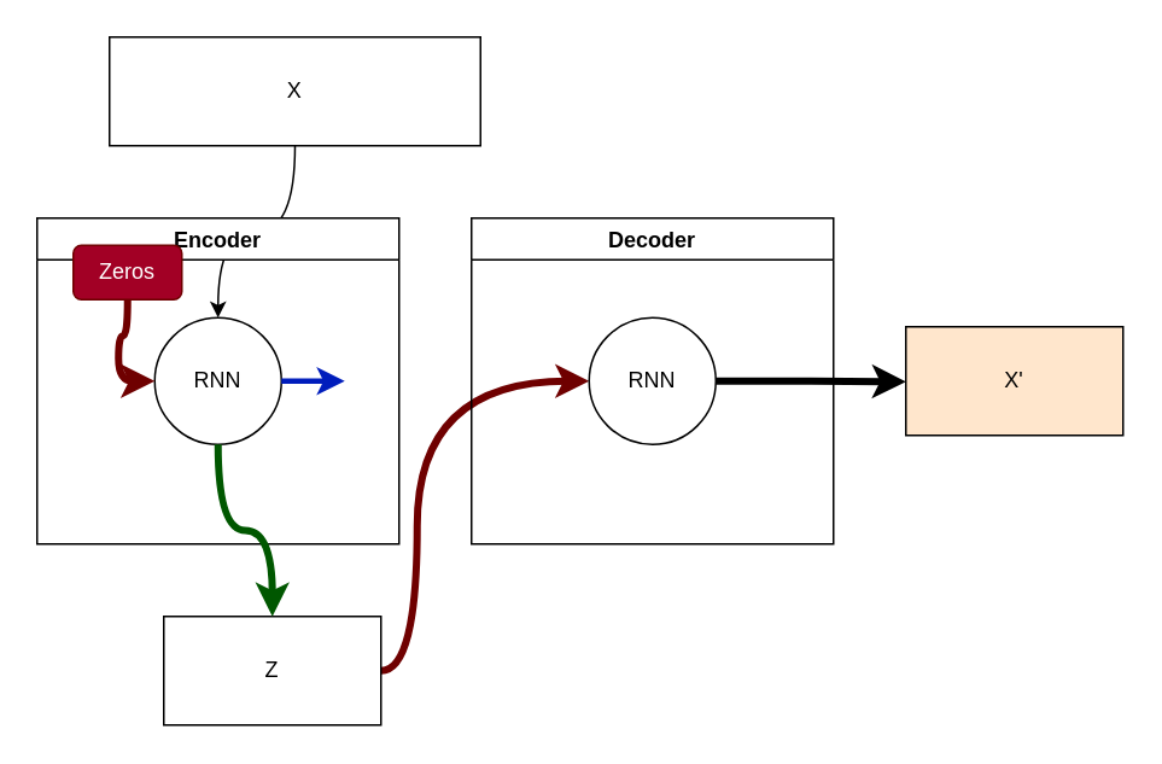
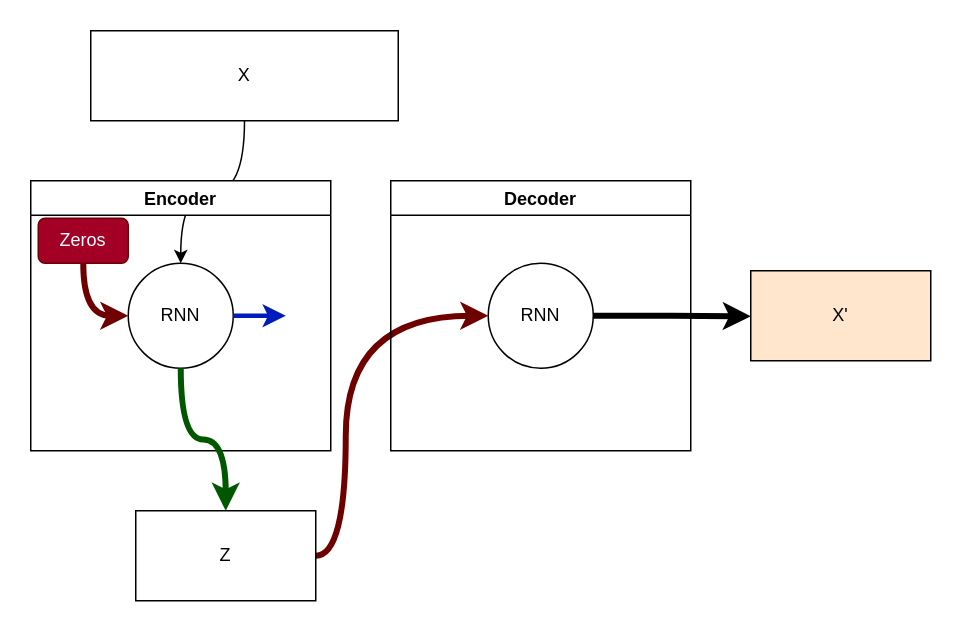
- <mxCell id="7" value="Zeros" style="rounded=1;whiteSpace=wrap;html=1;fillColor=#a20025;strokeColor=#6F0000;fontColor=#ffffff;" vertex="1" parent="4"><mxGeometry x="20" y="15" width="60" height="30" as="geometry" /></mxCell>
+ <mxCell id="7" value="Zeros" style="rounded=1;whiteSpace=wrap;html=1;fillColor=#a20025;strokeColor=#6F0000;fontColor=#ffffff;" vertex="1" parent="4"><mxGeometry x="5" y="25" width="60" height="30" as="geometry" /></mxCell>
